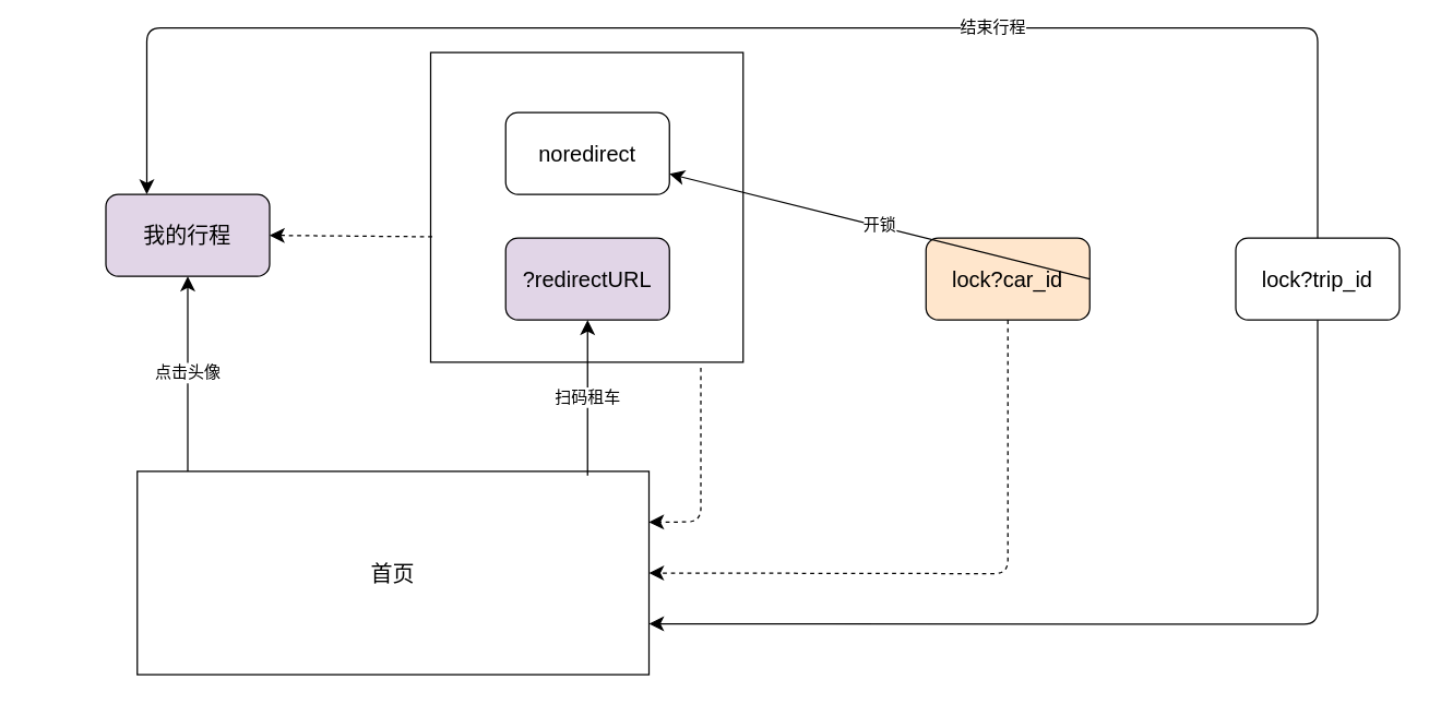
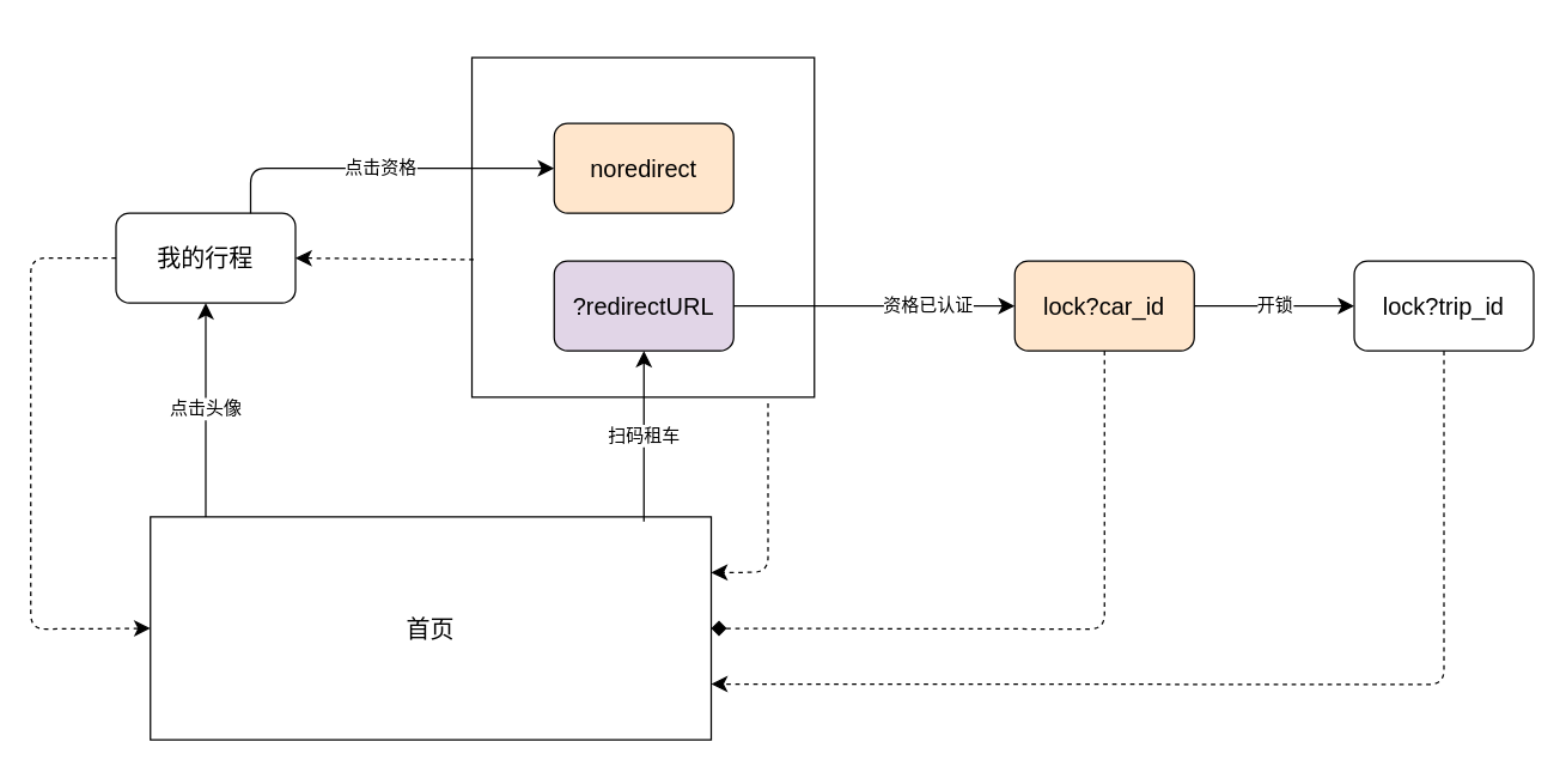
- <mxCell id="19" value="结束行程" style="endArrow=classic;html=1;rounded=1;fontSize=12;startSize=8;endSize=8;exitX=0.5;exitY=0;exitDx=0;exitDy=0;entryX=0.25;entryY=0;entryDx=0;entryDy=0;" edge="1" parent="1" source="8" target="3"><mxGeometry x="-0.309" width="50" height="50" relative="1" as="geometry"><mxPoint x="1035" y="157" as="sourcePoint" /><mxPoint x="53" y="44" as="targetPoint" /><Array as="points"><mxPoint x="965" y="20" /><mxPoint x="107" y="20" /></Array><mxPoint as="offset" /></mxGeometry></mxCell>
+ <mxCell id="12" value="点击资格" style="endArrow=classic;html=1;rounded=1;fontSize=12;startSize=8;endSize=8;exitX=0.75;exitY=0;exitDx=0;exitDy=0;entryX=0;entryY=0.5;entryDx=0;entryDy=0;" edge="1" parent="1" source="3" target="5"><mxGeometry width="50" height="50" relative="1" as="geometry"><mxPoint x="144" y="65" as="sourcePoint" /><mxPoint x="194" y="15" as="targetPoint" /><Array as="points"><mxPoint x="167" y="112" /></Array></mxGeometry></mxCell>
- <mxCell id="5" value="noredirect" style="rounded=1;whiteSpace=wrap;html=1;fontSize=16;" vertex="1" parent="1"><mxGeometry x="370" y="82" width="120" height="60" as="geometry" /></mxCell>
+ <mxCell id="5" value="noredirect" style="rounded=1;whiteSpace=wrap;html=1;fontSize=16;fillColor=#ffe6cc;" vertex="1" parent="1"><mxGeometry x="370" y="82" width="120" height="60" as="geometry" /></mxCell>
- <mxCell id="11" value="开锁" style="endArrow=classic;html=1;rounded=0;fontSize=12;startSize=8;endSize=8;curved=1;exitX=1;exitY=0.5;exitDx=0;exitDy=0;" edge="1" parent="1" source="7" target="5"><mxGeometry width="50" height="50" relative="1" as="geometry"><mxPoint x="872" y="233" as="sourcePoint" /><mxPoint x="922" y="183" as="targetPoint" /></mxGeometry></mxCell>
+ <mxCell id="11" value="开锁" style="endArrow=classic;html=1;rounded=0;fontSize=12;startSize=8;endSize=8;curved=1;exitX=1;exitY=0.5;exitDx=0;exitDy=0;entryX=0;entryY=0.5;entryDx=0;entryDy=0;" edge="1" parent="1" source="7" target="8"><mxGeometry width="50" height="50" relative="1" as="geometry"><mxPoint x="872" y="233" as="sourcePoint" /><mxPoint x="922" y="183" as="targetPoint" /></mxGeometry></mxCell>
- <mxCell id="3" value="我的行程" style="rounded=1;whiteSpace=wrap;html=1;fontSize=16;fillColor=#e1d5e7;" vertex="1" parent="1"><mxGeometry x="77" y="142" width="120" height="60" as="geometry" /></mxCell>
+ <mxCell id="3" value="我的行程" style="rounded=1;whiteSpace=wrap;html=1;fontSize=16;" vertex="1" parent="1"><mxGeometry x="77" y="142" width="120" height="60" as="geometry" /></mxCell>
+ <mxCell id="10" value="资格已认证" style="endArrow=classic;html=1;rounded=0;fontSize=12;startSize=8;endSize=8;curved=1;entryX=0;entryY=0.5;entryDx=0;entryDy=0;exitX=1;exitY=0.5;exitDx=0;exitDy=0;" edge="1" parent="1" source="6" target="7"><mxGeometry x="0.372" width="50" height="50" relative="1" as="geometry"><mxPoint x="502" y="210" as="sourcePoint" /><mxPoint x="552" y="160" as="targetPoint" /><Array as="points"><mxPoint x="625" y="204" /></Array><mxPoint x="1" as="offset" /></mxGeometry></mxCell>
+ <mxCell id="13" value="" style="endArrow=classic;html=1;rounded=1;fontSize=12;startSize=8;endSize=8;exitX=0;exitY=0.5;exitDx=0;exitDy=0;entryX=0;entryY=0.5;entryDx=0;entryDy=0;dashed=1;" edge="1" parent="1" source="3" target="2"><mxGeometry width="50" height="50" relative="1" as="geometry"><mxPoint x="-8" y="379" as="sourcePoint" /><mxPoint x="42" y="329" as="targetPoint" /><Array as="points"><mxPoint x="20" y="172" /><mxPoint x="20" y="420" /></Array></mxGeometry></mxCell>
- <mxCell id="16" value="" style="endArrow=classic;html=1;rounded=1;fontSize=12;startSize=8;endSize=8;exitX=0.5;exitY=1;exitDx=0;exitDy=0;entryX=1;entryY=0.5;entryDx=0;entryDy=0;dashed=1;" edge="1" parent="1" source="7" target="2"><mxGeometry width="50" height="50" relative="1" as="geometry"><mxPoint x="736" y="511" as="sourcePoint" /><mxPoint x="786" y="461" as="targetPoint" /><Array as="points"><mxPoint x="738" y="420" /></Array></mxGeometry></mxCell>
+ <mxCell id="16" value="" style="endArrow=diamond;html=1;rounded=1;fontSize=12;startSize=8;endSize=8;exitX=0.5;exitY=1;exitDx=0;exitDy=0;entryX=1;entryY=0.5;entryDx=0;entryDy=0;dashed=1;" edge="1" parent="1" source="7" target="2"><mxGeometry width="50" height="50" relative="1" as="geometry"><mxPoint x="736" y="511" as="sourcePoint" /><mxPoint x="786" y="461" as="targetPoint" /><Array as="points"><mxPoint x="738" y="420" /></Array></mxGeometry></mxCell>
- <mxCell id="17" value="" style="endArrow=classic;html=1;rounded=1;fontSize=12;startSize=8;endSize=8;exitX=0.5;exitY=1;exitDx=0;exitDy=0;entryX=1;entryY=0.75;entryDx=0;entryDy=0;dashed=0;" edge="1" parent="1" source="8" target="2"><mxGeometry width="50" height="50" relative="1" as="geometry"><mxPoint x="1036" y="530" as="sourcePoint" /><mxPoint x="1086" y="480" as="targetPoint" /><Array as="points"><mxPoint x="965" y="457" /></Array></mxGeometry></mxCell>
+ <mxCell id="17" value="" style="endArrow=classic;html=1;rounded=1;fontSize=12;startSize=8;endSize=8;exitX=0.5;exitY=1;exitDx=0;exitDy=0;entryX=1;entryY=0.75;entryDx=0;entryDy=0;dashed=1;" edge="1" parent="1" source="8" target="2"><mxGeometry width="50" height="50" relative="1" as="geometry"><mxPoint x="1036" y="530" as="sourcePoint" /><mxPoint x="1086" y="480" as="targetPoint" /><Array as="points"><mxPoint x="965" y="457" /></Array></mxGeometry></mxCell>
